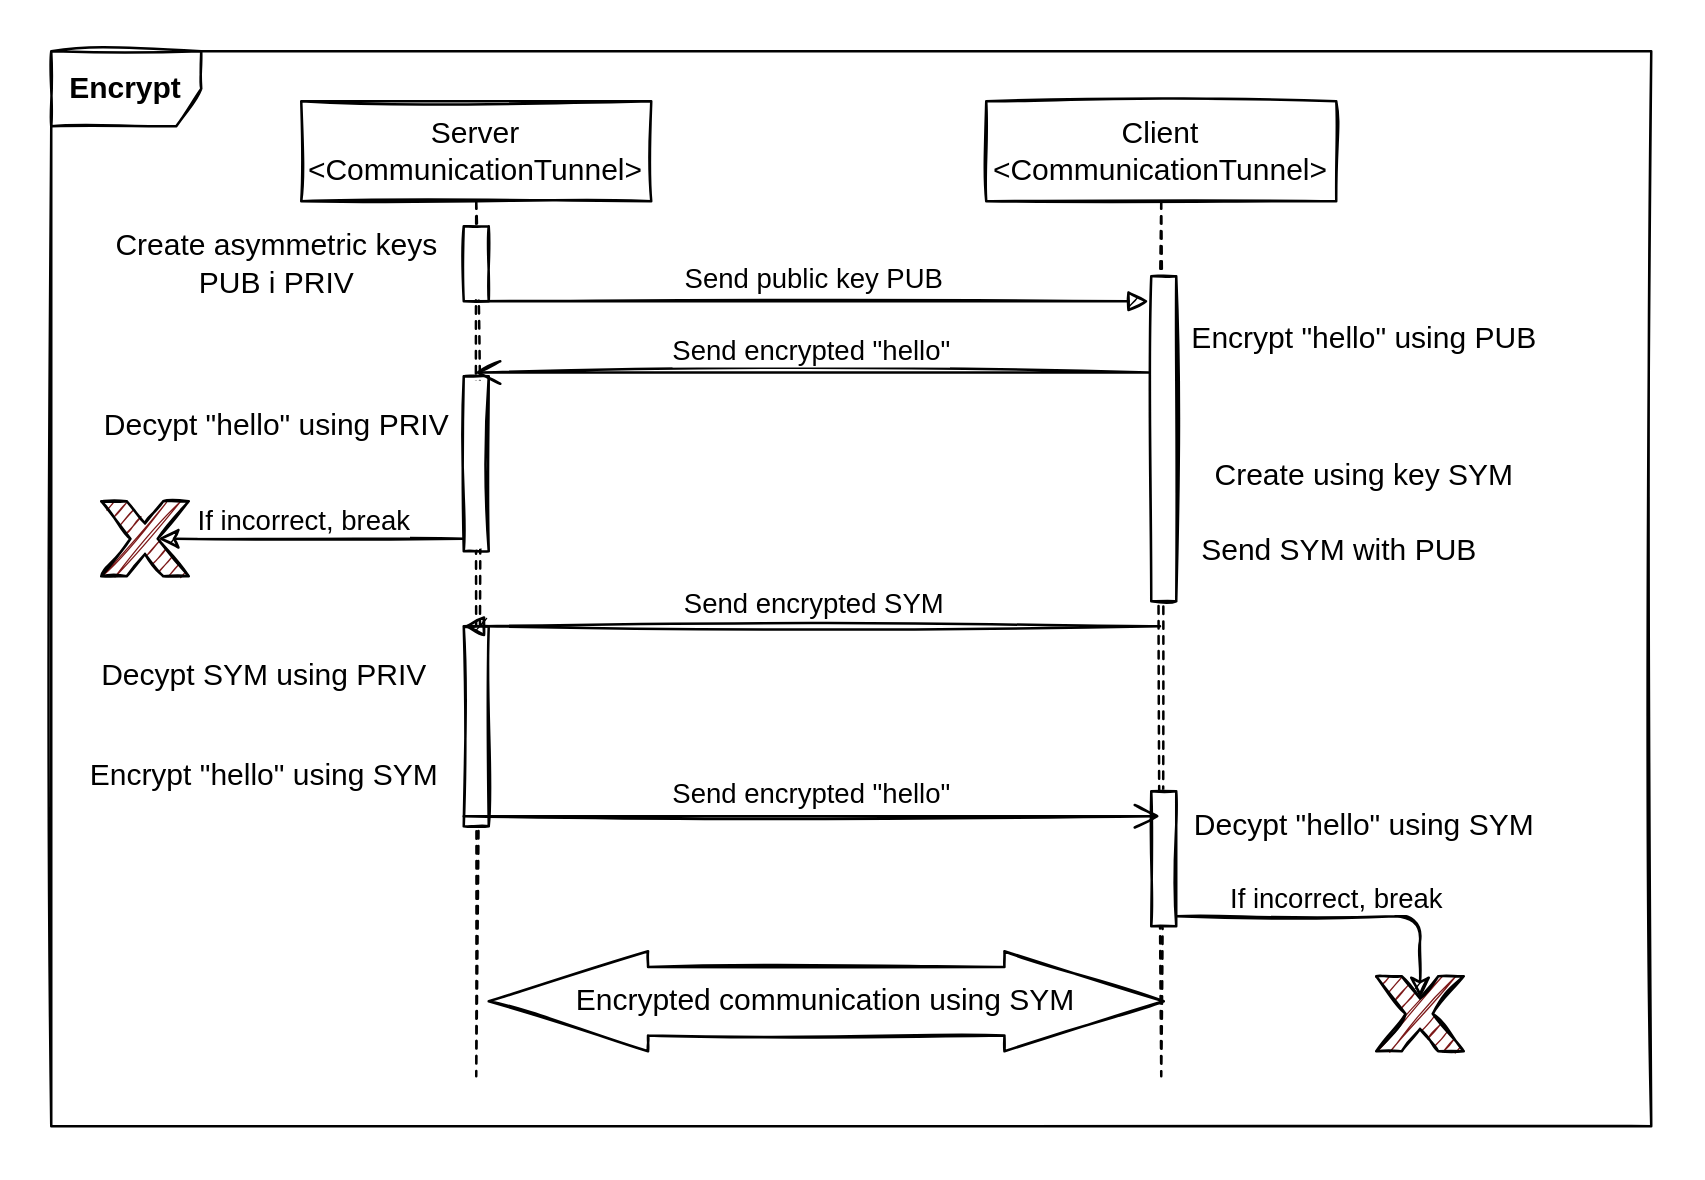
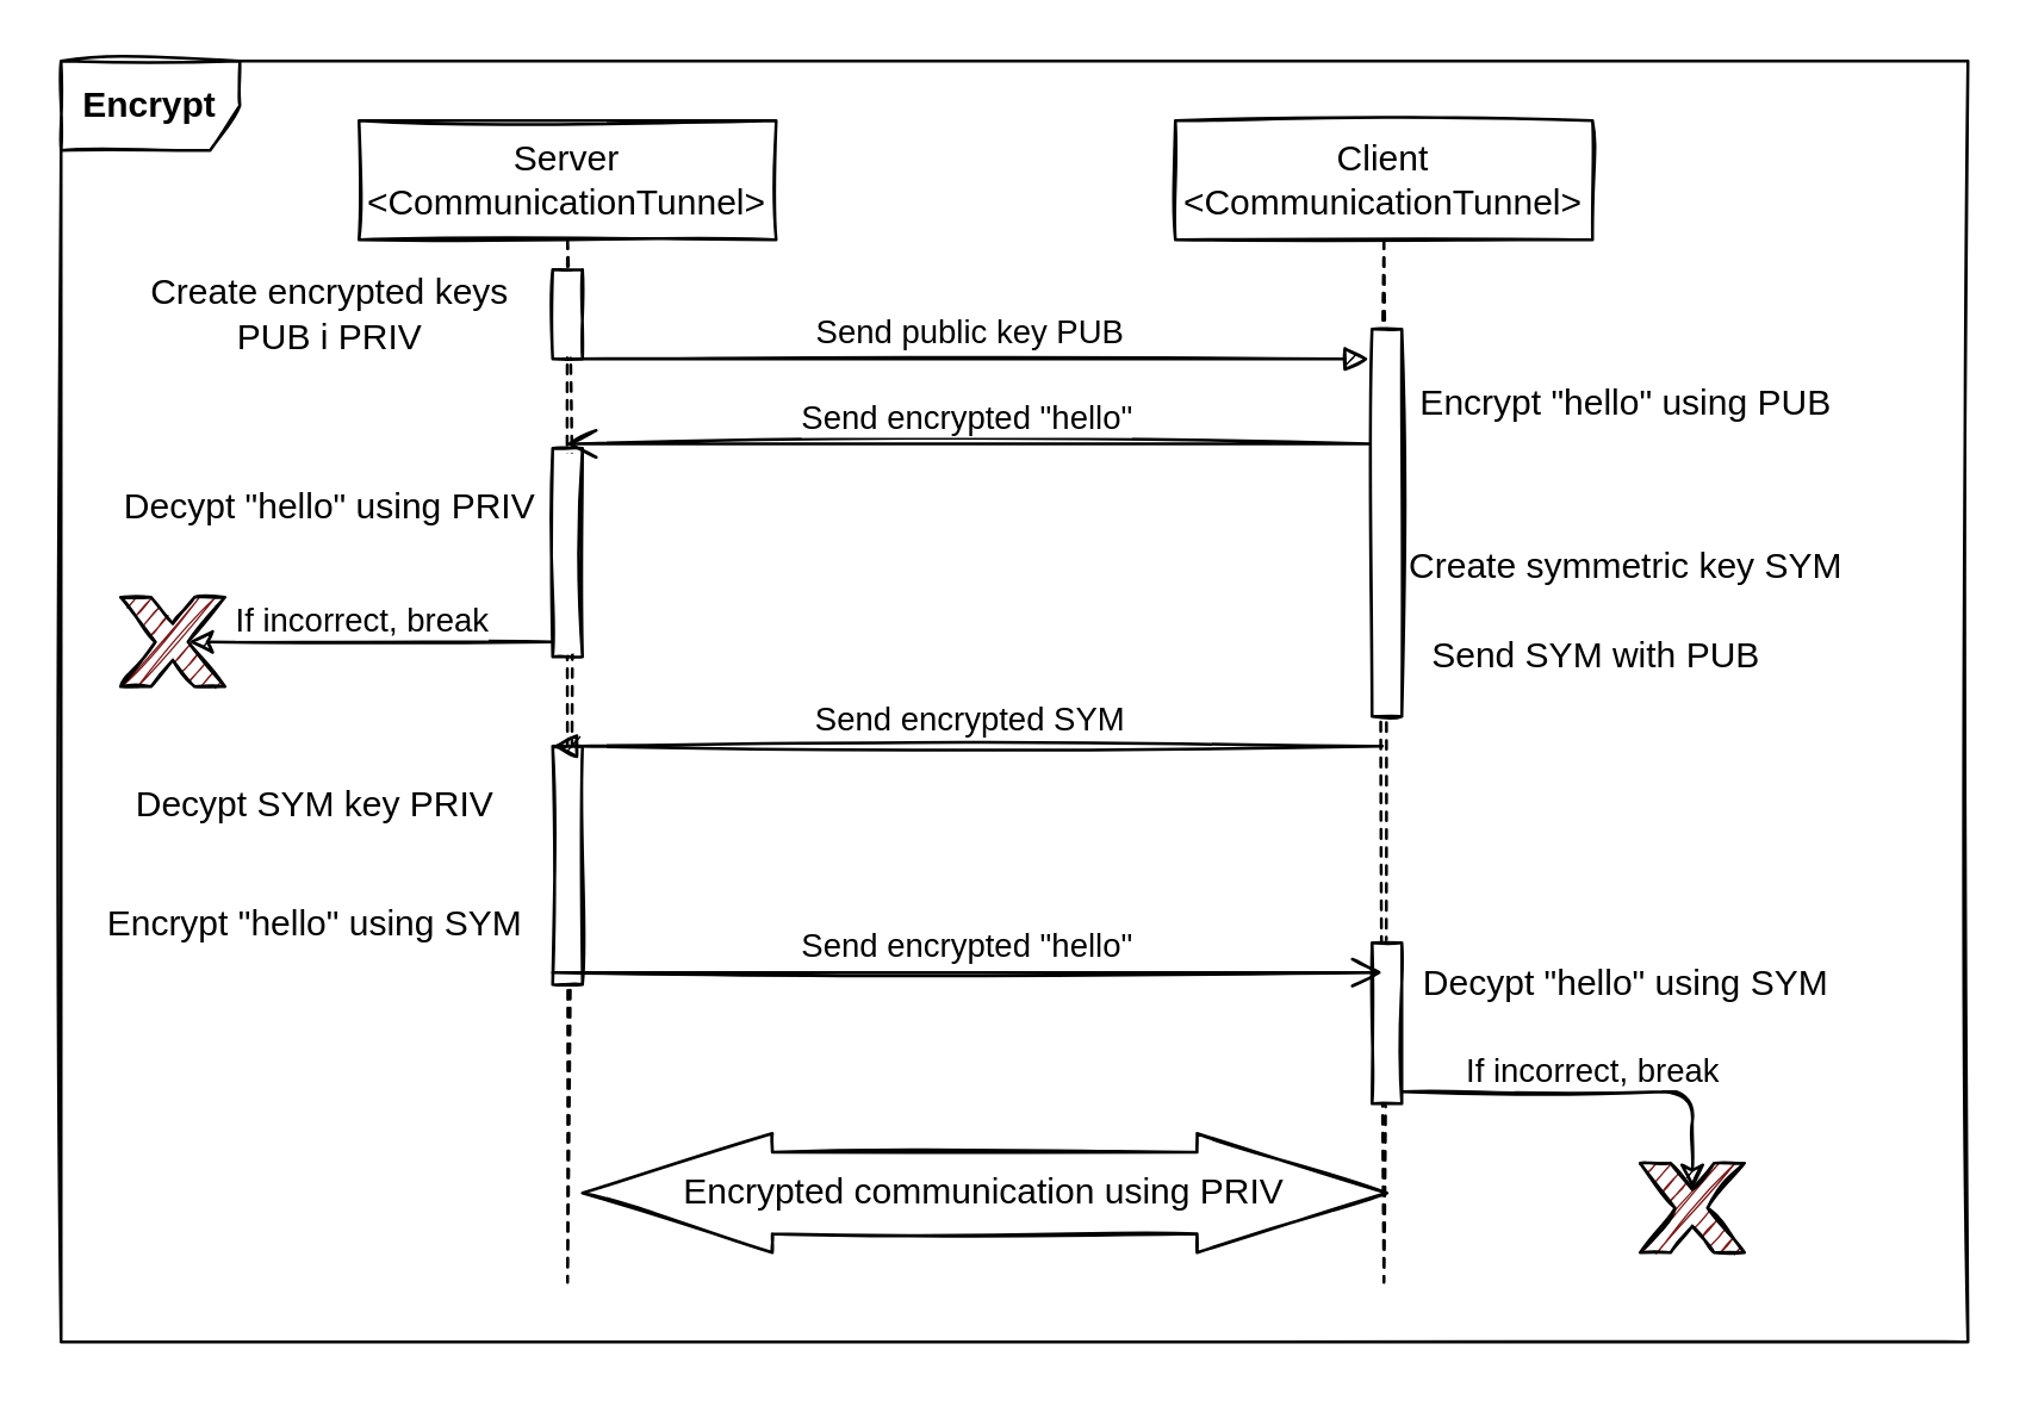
- <mxCell id="10" value="Create asymmetric keys&lt;br&gt;PUB i PRIV" style="text;html=1;align=center;verticalAlign=middle;resizable=0;points=[];autosize=1;sketch=1;" parent="1" vertex="1"><mxGeometry x="40" y="90" width="140" height="30" as="geometry" /></mxCell>
+ <mxCell id="10" value="Create encrypted keys&lt;br&gt;PUB i PRIV" style="text;html=1;align=center;verticalAlign=middle;resizable=0;points=[];autosize=1;sketch=1;" parent="1" vertex="1"><mxGeometry x="40" y="90" width="140" height="30" as="geometry" /></mxCell>
- <mxCell id="19" value="Create using key SYM" style="text;html=1;align=center;verticalAlign=middle;resizable=0;points=[];autosize=1;sketch=1;" parent="1" vertex="1"><mxGeometry x="465" y="180" width="160" height="20" as="geometry" /></mxCell>
+ <mxCell id="19" value="Create symmetric key SYM" style="text;html=1;align=center;verticalAlign=middle;resizable=0;points=[];autosize=1;sketch=1;" parent="1" vertex="1"><mxGeometry x="465" y="180" width="160" height="20" as="geometry" /></mxCell>
- <mxCell id="21" value="Decypt SYM using PRIV" style="text;html=1;align=center;verticalAlign=middle;resizable=0;points=[];autosize=1;sketch=1;" parent="1" vertex="1"><mxGeometry x="30" y="260" width="150" height="20" as="geometry" /></mxCell>
+ <mxCell id="21" value="Decypt SYM key PRIV" style="text;html=1;align=center;verticalAlign=middle;resizable=0;points=[];autosize=1;sketch=1;" parent="1" vertex="1"><mxGeometry x="30" y="260" width="150" height="20" as="geometry" /></mxCell>
- <mxCell id="26" value="Encrypted communication using SYM" style="shape=doubleArrow;whiteSpace=wrap;html=1;align=center;arrowWidth=0.685;arrowSize=0.236;sketch=1;" parent="1" vertex="1"><mxGeometry x="195" y="380" width="270" height="40" as="geometry" /></mxCell>
+ <mxCell id="26" value="Encrypted communication using PRIV" style="shape=doubleArrow;whiteSpace=wrap;html=1;align=center;arrowWidth=0.685;arrowSize=0.236;sketch=1;" parent="1" vertex="1"><mxGeometry x="195" y="380" width="270" height="40" as="geometry" /></mxCell>
